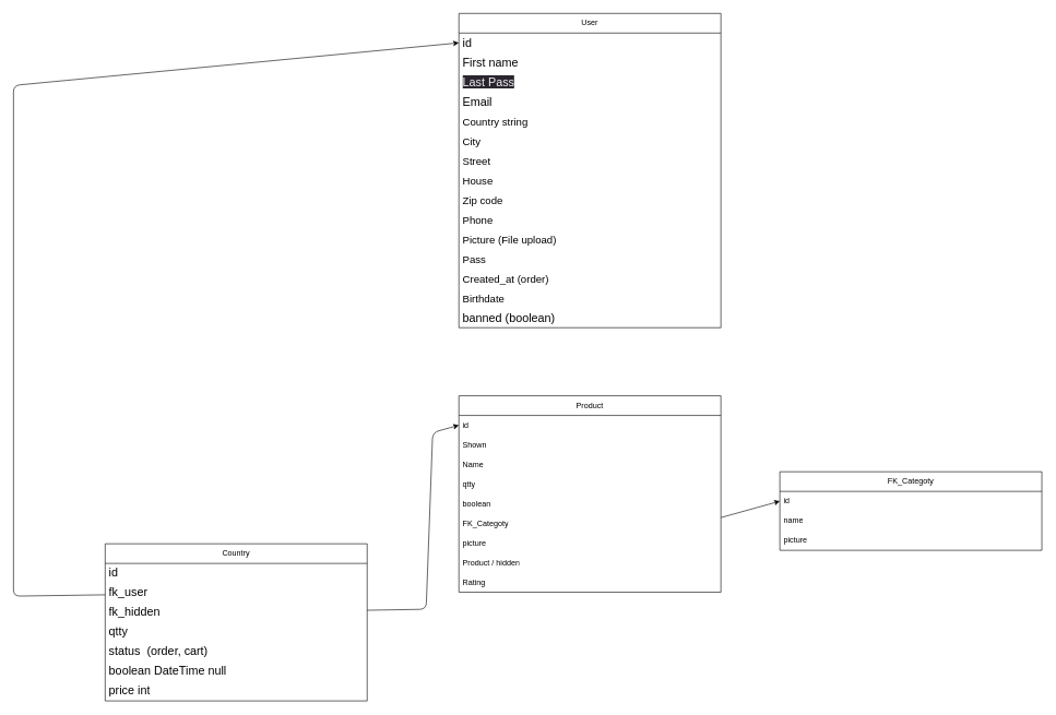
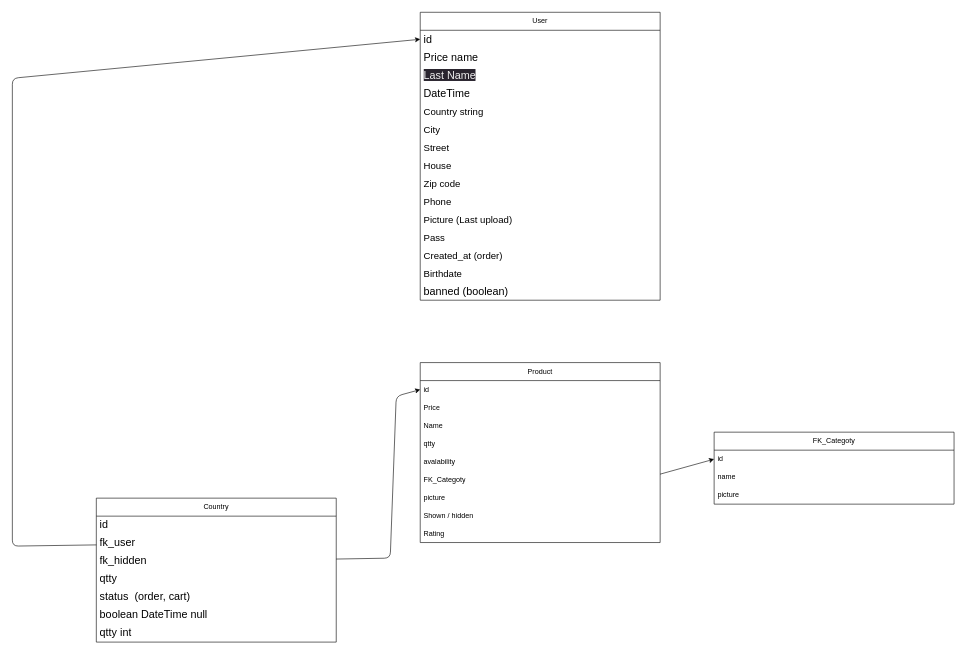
- <mxCell id="14" value="&lt;span style=&quot;font-size: 18px; text-align: center;&quot;&gt;First name&lt;/span&gt;" style="text;strokeColor=none;fillColor=none;align=left;verticalAlign=middle;spacingLeft=4;spacingRight=4;overflow=hidden;points=[[0,0.5],[1,0.5]];portConstraint=eastwest;rotatable=0;whiteSpace=wrap;html=1;" parent="12" vertex="1"><mxGeometry y="60" width="400" height="30" as="geometry" /></mxCell>
+ <mxCell id="14" value="&lt;span style=&quot;font-size: 18px; text-align: center;&quot;&gt;Price name&lt;/span&gt;" style="text;strokeColor=none;fillColor=none;align=left;verticalAlign=middle;spacingLeft=4;spacingRight=4;overflow=hidden;points=[[0,0.5],[1,0.5]];portConstraint=eastwest;rotatable=0;whiteSpace=wrap;html=1;" parent="12" vertex="1"><mxGeometry y="60" width="400" height="30" as="geometry" /></mxCell>
- <mxCell id="15" value="&lt;meta charset=&quot;utf-8&quot;&gt;&lt;span style=&quot;color: rgb(240, 240, 240); font-family: Helvetica; font-size: 18px; font-style: normal; font-variant-ligatures: normal; font-variant-caps: normal; font-weight: 400; letter-spacing: normal; orphans: 2; text-align: center; text-indent: 0px; text-transform: none; widows: 2; word-spacing: 0px; -webkit-text-stroke-width: 0px; background-color: rgb(42, 37, 47); text-decoration-thickness: initial; text-decoration-style: initial; text-decoration-color: initial; float: none; display: inline !important;&quot;&gt;Last Pass&lt;/span&gt;" style="text;strokeColor=none;fillColor=none;align=left;verticalAlign=middle;spacingLeft=4;spacingRight=4;overflow=hidden;points=[[0,0.5],[1,0.5]];portConstraint=eastwest;rotatable=0;whiteSpace=wrap;html=1;" parent="12" vertex="1"><mxGeometry y="90" width="400" height="30" as="geometry" /></mxCell>
+ <mxCell id="15" value="&lt;meta charset=&quot;utf-8&quot;&gt;&lt;span style=&quot;color: rgb(240, 240, 240); font-family: Helvetica; font-size: 18px; font-style: normal; font-variant-ligatures: normal; font-variant-caps: normal; font-weight: 400; letter-spacing: normal; orphans: 2; text-align: center; text-indent: 0px; text-transform: none; widows: 2; word-spacing: 0px; -webkit-text-stroke-width: 0px; background-color: rgb(42, 37, 47); text-decoration-thickness: initial; text-decoration-style: initial; text-decoration-color: initial; float: none; display: inline !important;&quot;&gt;Last Name&lt;/span&gt;" style="text;strokeColor=none;fillColor=none;align=left;verticalAlign=middle;spacingLeft=4;spacingRight=4;overflow=hidden;points=[[0,0.5],[1,0.5]];portConstraint=eastwest;rotatable=0;whiteSpace=wrap;html=1;" parent="12" vertex="1"><mxGeometry y="90" width="400" height="30" as="geometry" /></mxCell>
- <mxCell id="16" value="&lt;span style=&quot;font-size: 18px; text-align: center;&quot;&gt;Email&lt;/span&gt;" style="text;strokeColor=none;fillColor=none;align=left;verticalAlign=middle;spacingLeft=4;spacingRight=4;overflow=hidden;points=[[0,0.5],[1,0.5]];portConstraint=eastwest;rotatable=0;whiteSpace=wrap;html=1;" parent="12" vertex="1"><mxGeometry y="120" width="400" height="30" as="geometry" /></mxCell>
+ <mxCell id="16" value="&lt;span style=&quot;font-size: 18px; text-align: center;&quot;&gt;DateTime&lt;/span&gt;" style="text;strokeColor=none;fillColor=none;align=left;verticalAlign=middle;spacingLeft=4;spacingRight=4;overflow=hidden;points=[[0,0.5],[1,0.5]];portConstraint=eastwest;rotatable=0;whiteSpace=wrap;html=1;" parent="12" vertex="1"><mxGeometry y="120" width="400" height="30" as="geometry" /></mxCell>
- <mxCell id="23" value="&lt;span style=&quot;font-size: medium; text-align: center;&quot;&gt;Picture (File upload)&lt;/span&gt;" style="text;strokeColor=none;fillColor=none;align=left;verticalAlign=middle;spacingLeft=4;spacingRight=4;overflow=hidden;points=[[0,0.5],[1,0.5]];portConstraint=eastwest;rotatable=0;whiteSpace=wrap;html=1;" parent="12" vertex="1"><mxGeometry y="330" width="400" height="30" as="geometry" /></mxCell>
+ <mxCell id="23" value="&lt;span style=&quot;font-size: medium; text-align: center;&quot;&gt;Picture (Last upload)&lt;/span&gt;" style="text;strokeColor=none;fillColor=none;align=left;verticalAlign=middle;spacingLeft=4;spacingRight=4;overflow=hidden;points=[[0,0.5],[1,0.5]];portConstraint=eastwest;rotatable=0;whiteSpace=wrap;html=1;" parent="12" vertex="1"><mxGeometry y="330" width="400" height="30" as="geometry" /></mxCell>
- <mxCell id="4" value="Shown" style="text;strokeColor=none;fillColor=none;align=left;verticalAlign=middle;spacingLeft=4;spacingRight=4;overflow=hidden;points=[[0,0.5],[1,0.5]];portConstraint=eastwest;rotatable=0;whiteSpace=wrap;html=1;" parent="2" vertex="1"><mxGeometry y="60" width="400" height="30" as="geometry" /></mxCell>
+ <mxCell id="4" value="Price" style="text;strokeColor=none;fillColor=none;align=left;verticalAlign=middle;spacingLeft=4;spacingRight=4;overflow=hidden;points=[[0,0.5],[1,0.5]];portConstraint=eastwest;rotatable=0;whiteSpace=wrap;html=1;" parent="2" vertex="1"><mxGeometry y="60" width="400" height="30" as="geometry" /></mxCell>
- <mxCell id="7" value="boolean" style="text;strokeColor=none;fillColor=none;align=left;verticalAlign=middle;spacingLeft=4;spacingRight=4;overflow=hidden;points=[[0,0.5],[1,0.5]];portConstraint=eastwest;rotatable=0;whiteSpace=wrap;html=1;" parent="2" vertex="1"><mxGeometry y="150" width="400" height="30" as="geometry" /></mxCell>
+ <mxCell id="7" value="avalability" style="text;strokeColor=none;fillColor=none;align=left;verticalAlign=middle;spacingLeft=4;spacingRight=4;overflow=hidden;points=[[0,0.5],[1,0.5]];portConstraint=eastwest;rotatable=0;whiteSpace=wrap;html=1;" parent="2" vertex="1"><mxGeometry y="150" width="400" height="30" as="geometry" /></mxCell>
- <mxCell id="10" value="&lt;span style=&quot;text-align: center;&quot;&gt;&lt;font style=&quot;font-size: 12px;&quot;&gt;Product / hidden&lt;/font&gt;&lt;/span&gt;" style="text;strokeColor=none;fillColor=none;align=left;verticalAlign=middle;spacingLeft=4;spacingRight=4;overflow=hidden;points=[[0,0.5],[1,0.5]];portConstraint=eastwest;rotatable=0;whiteSpace=wrap;html=1;" parent="2" vertex="1"><mxGeometry y="240" width="400" height="30" as="geometry" /></mxCell>
+ <mxCell id="10" value="&lt;span style=&quot;text-align: center;&quot;&gt;&lt;font style=&quot;font-size: 12px;&quot;&gt;Shown / hidden&lt;/font&gt;&lt;/span&gt;" style="text;strokeColor=none;fillColor=none;align=left;verticalAlign=middle;spacingLeft=4;spacingRight=4;overflow=hidden;points=[[0,0.5],[1,0.5]];portConstraint=eastwest;rotatable=0;whiteSpace=wrap;html=1;" parent="2" vertex="1"><mxGeometry y="240" width="400" height="30" as="geometry" /></mxCell>
- <mxCell id="35" value="&lt;div style=&quot;text-align: center;&quot;&gt;&lt;span style=&quot;background-color: initial; font-size: 18px;&quot;&gt;price int&lt;/span&gt;&lt;/div&gt;" style="text;strokeColor=none;fillColor=none;align=left;verticalAlign=middle;spacingLeft=4;spacingRight=4;overflow=hidden;points=[[0,0.5],[1,0.5]];portConstraint=eastwest;rotatable=0;whiteSpace=wrap;html=1;" parent="28" vertex="1"><mxGeometry y="210" width="400" height="30" as="geometry" /></mxCell>
+ <mxCell id="35" value="&lt;div style=&quot;text-align: center;&quot;&gt;&lt;span style=&quot;background-color: initial; font-size: 18px;&quot;&gt;qtty int&lt;/span&gt;&lt;/div&gt;" style="text;strokeColor=none;fillColor=none;align=left;verticalAlign=middle;spacingLeft=4;spacingRight=4;overflow=hidden;points=[[0,0.5],[1,0.5]];portConstraint=eastwest;rotatable=0;whiteSpace=wrap;html=1;" parent="28" vertex="1"><mxGeometry y="210" width="400" height="30" as="geometry" /></mxCell>
